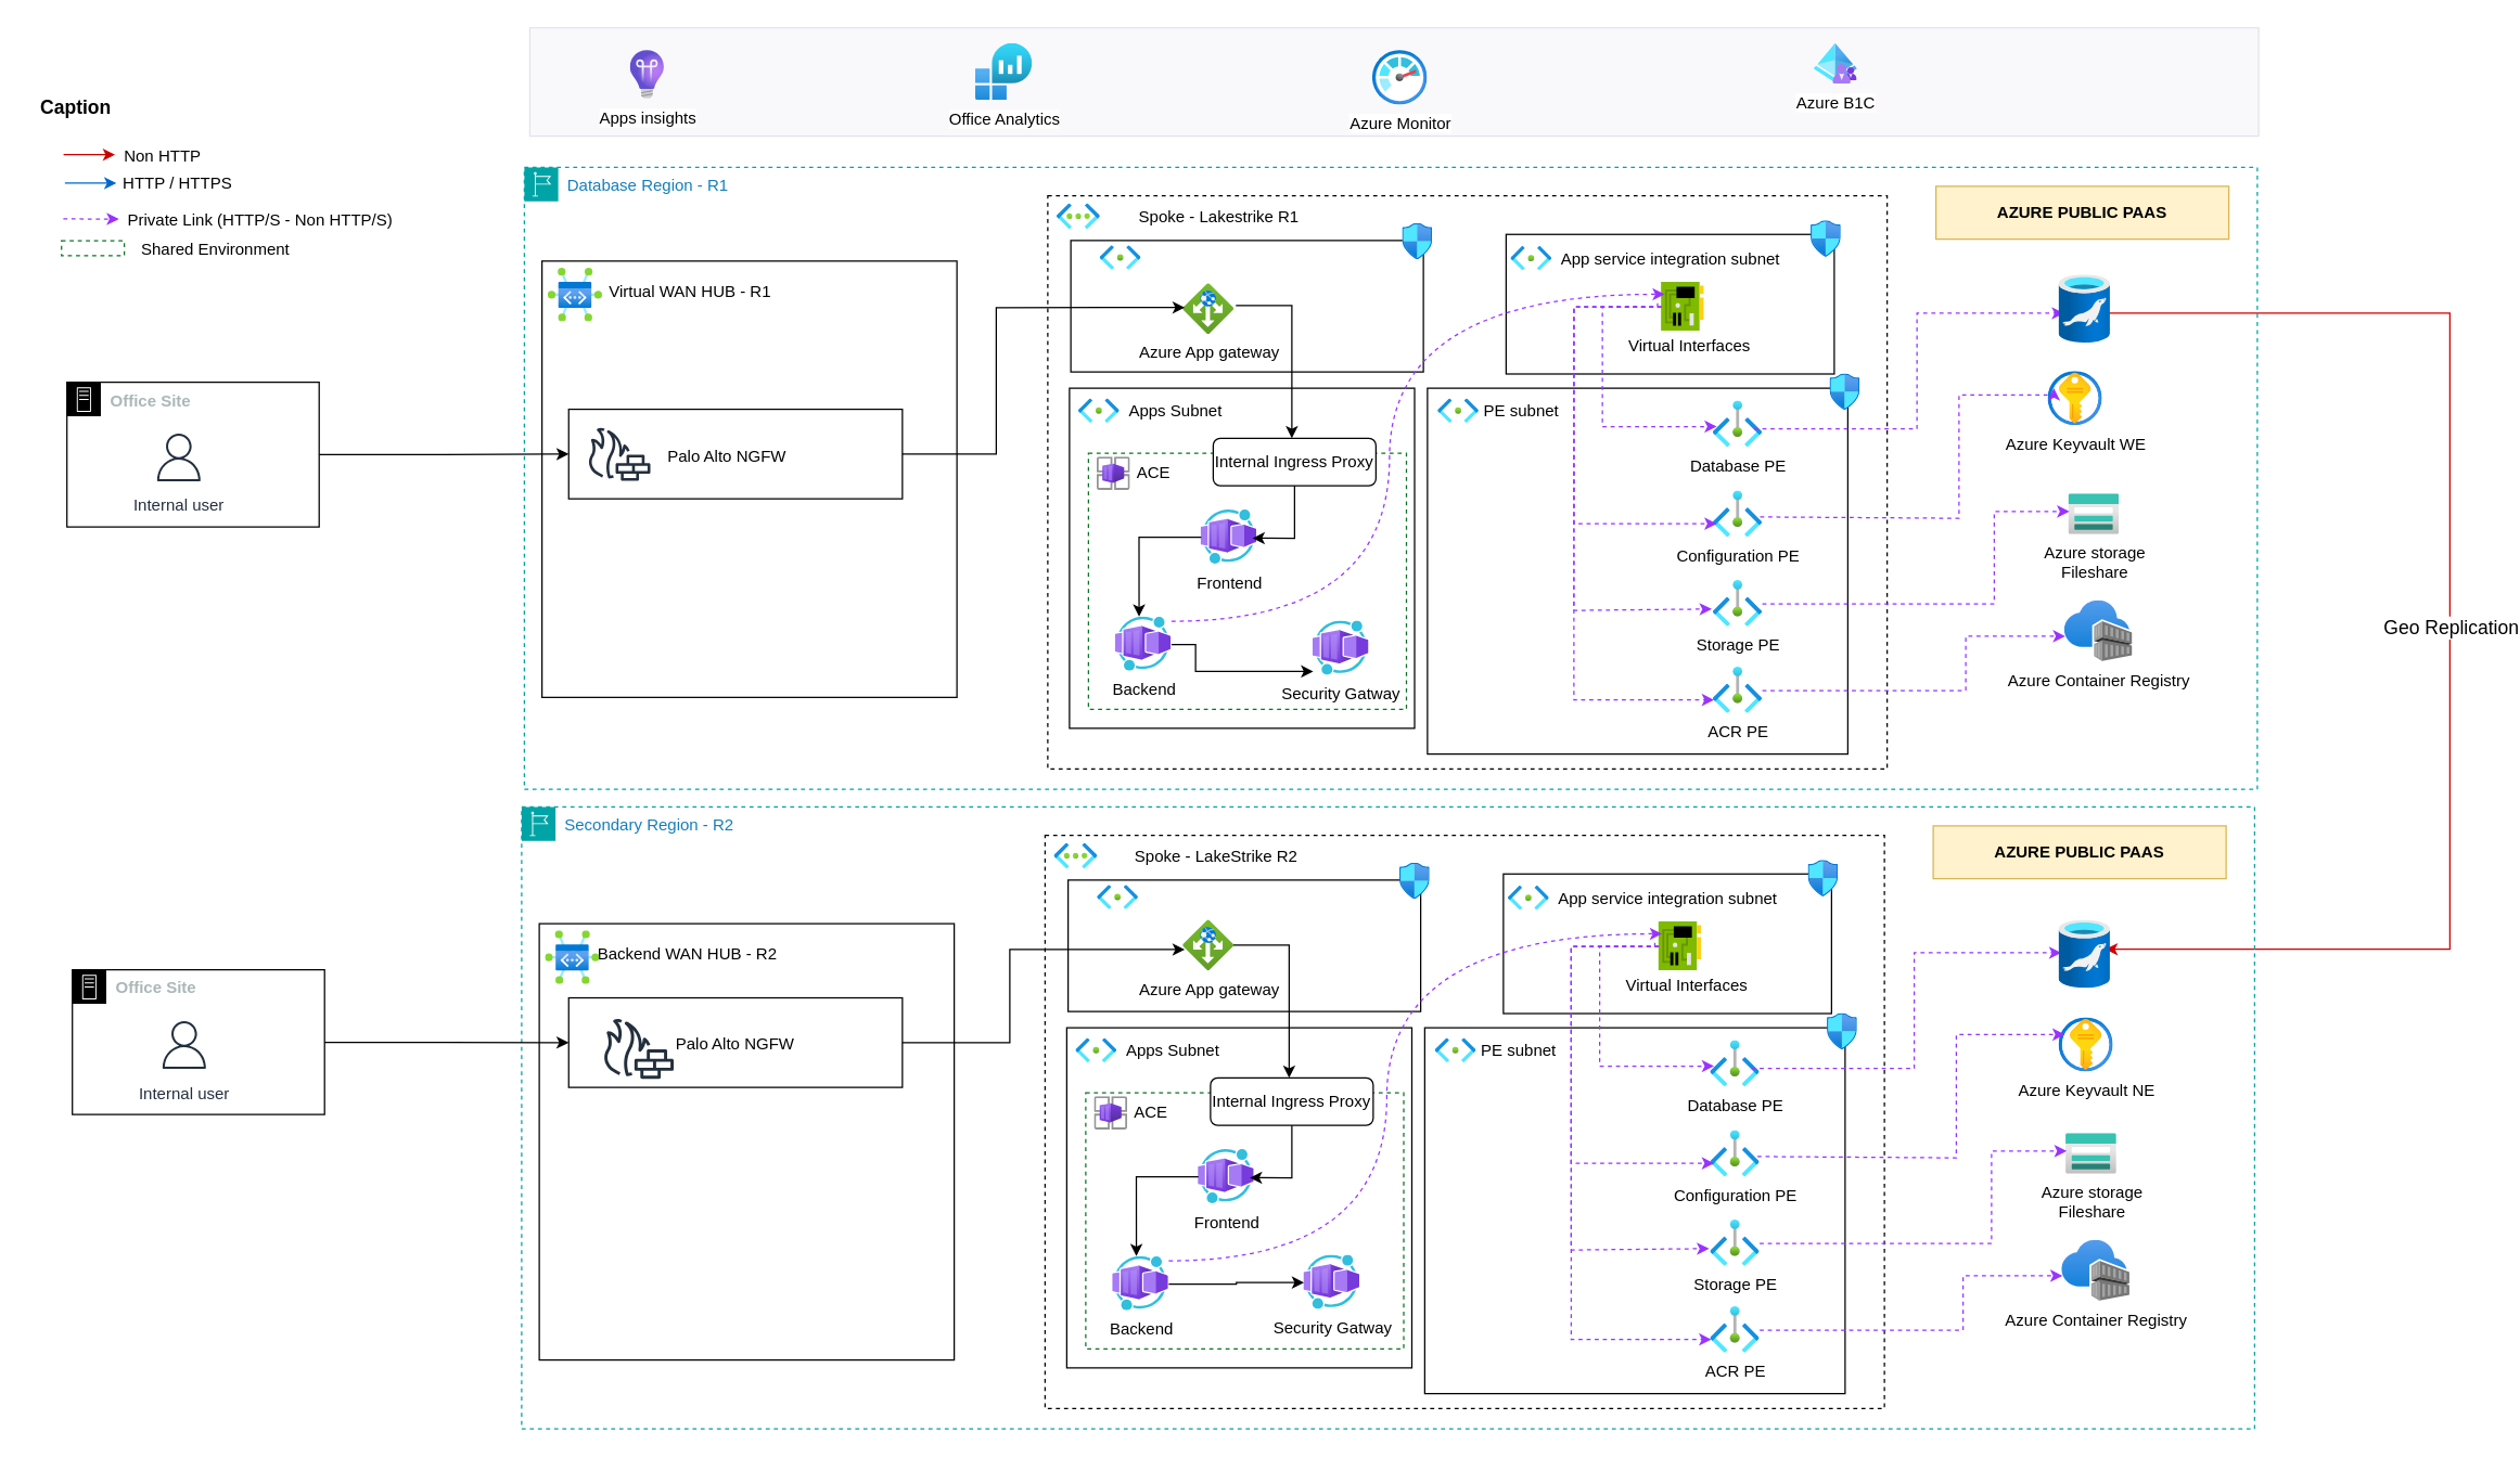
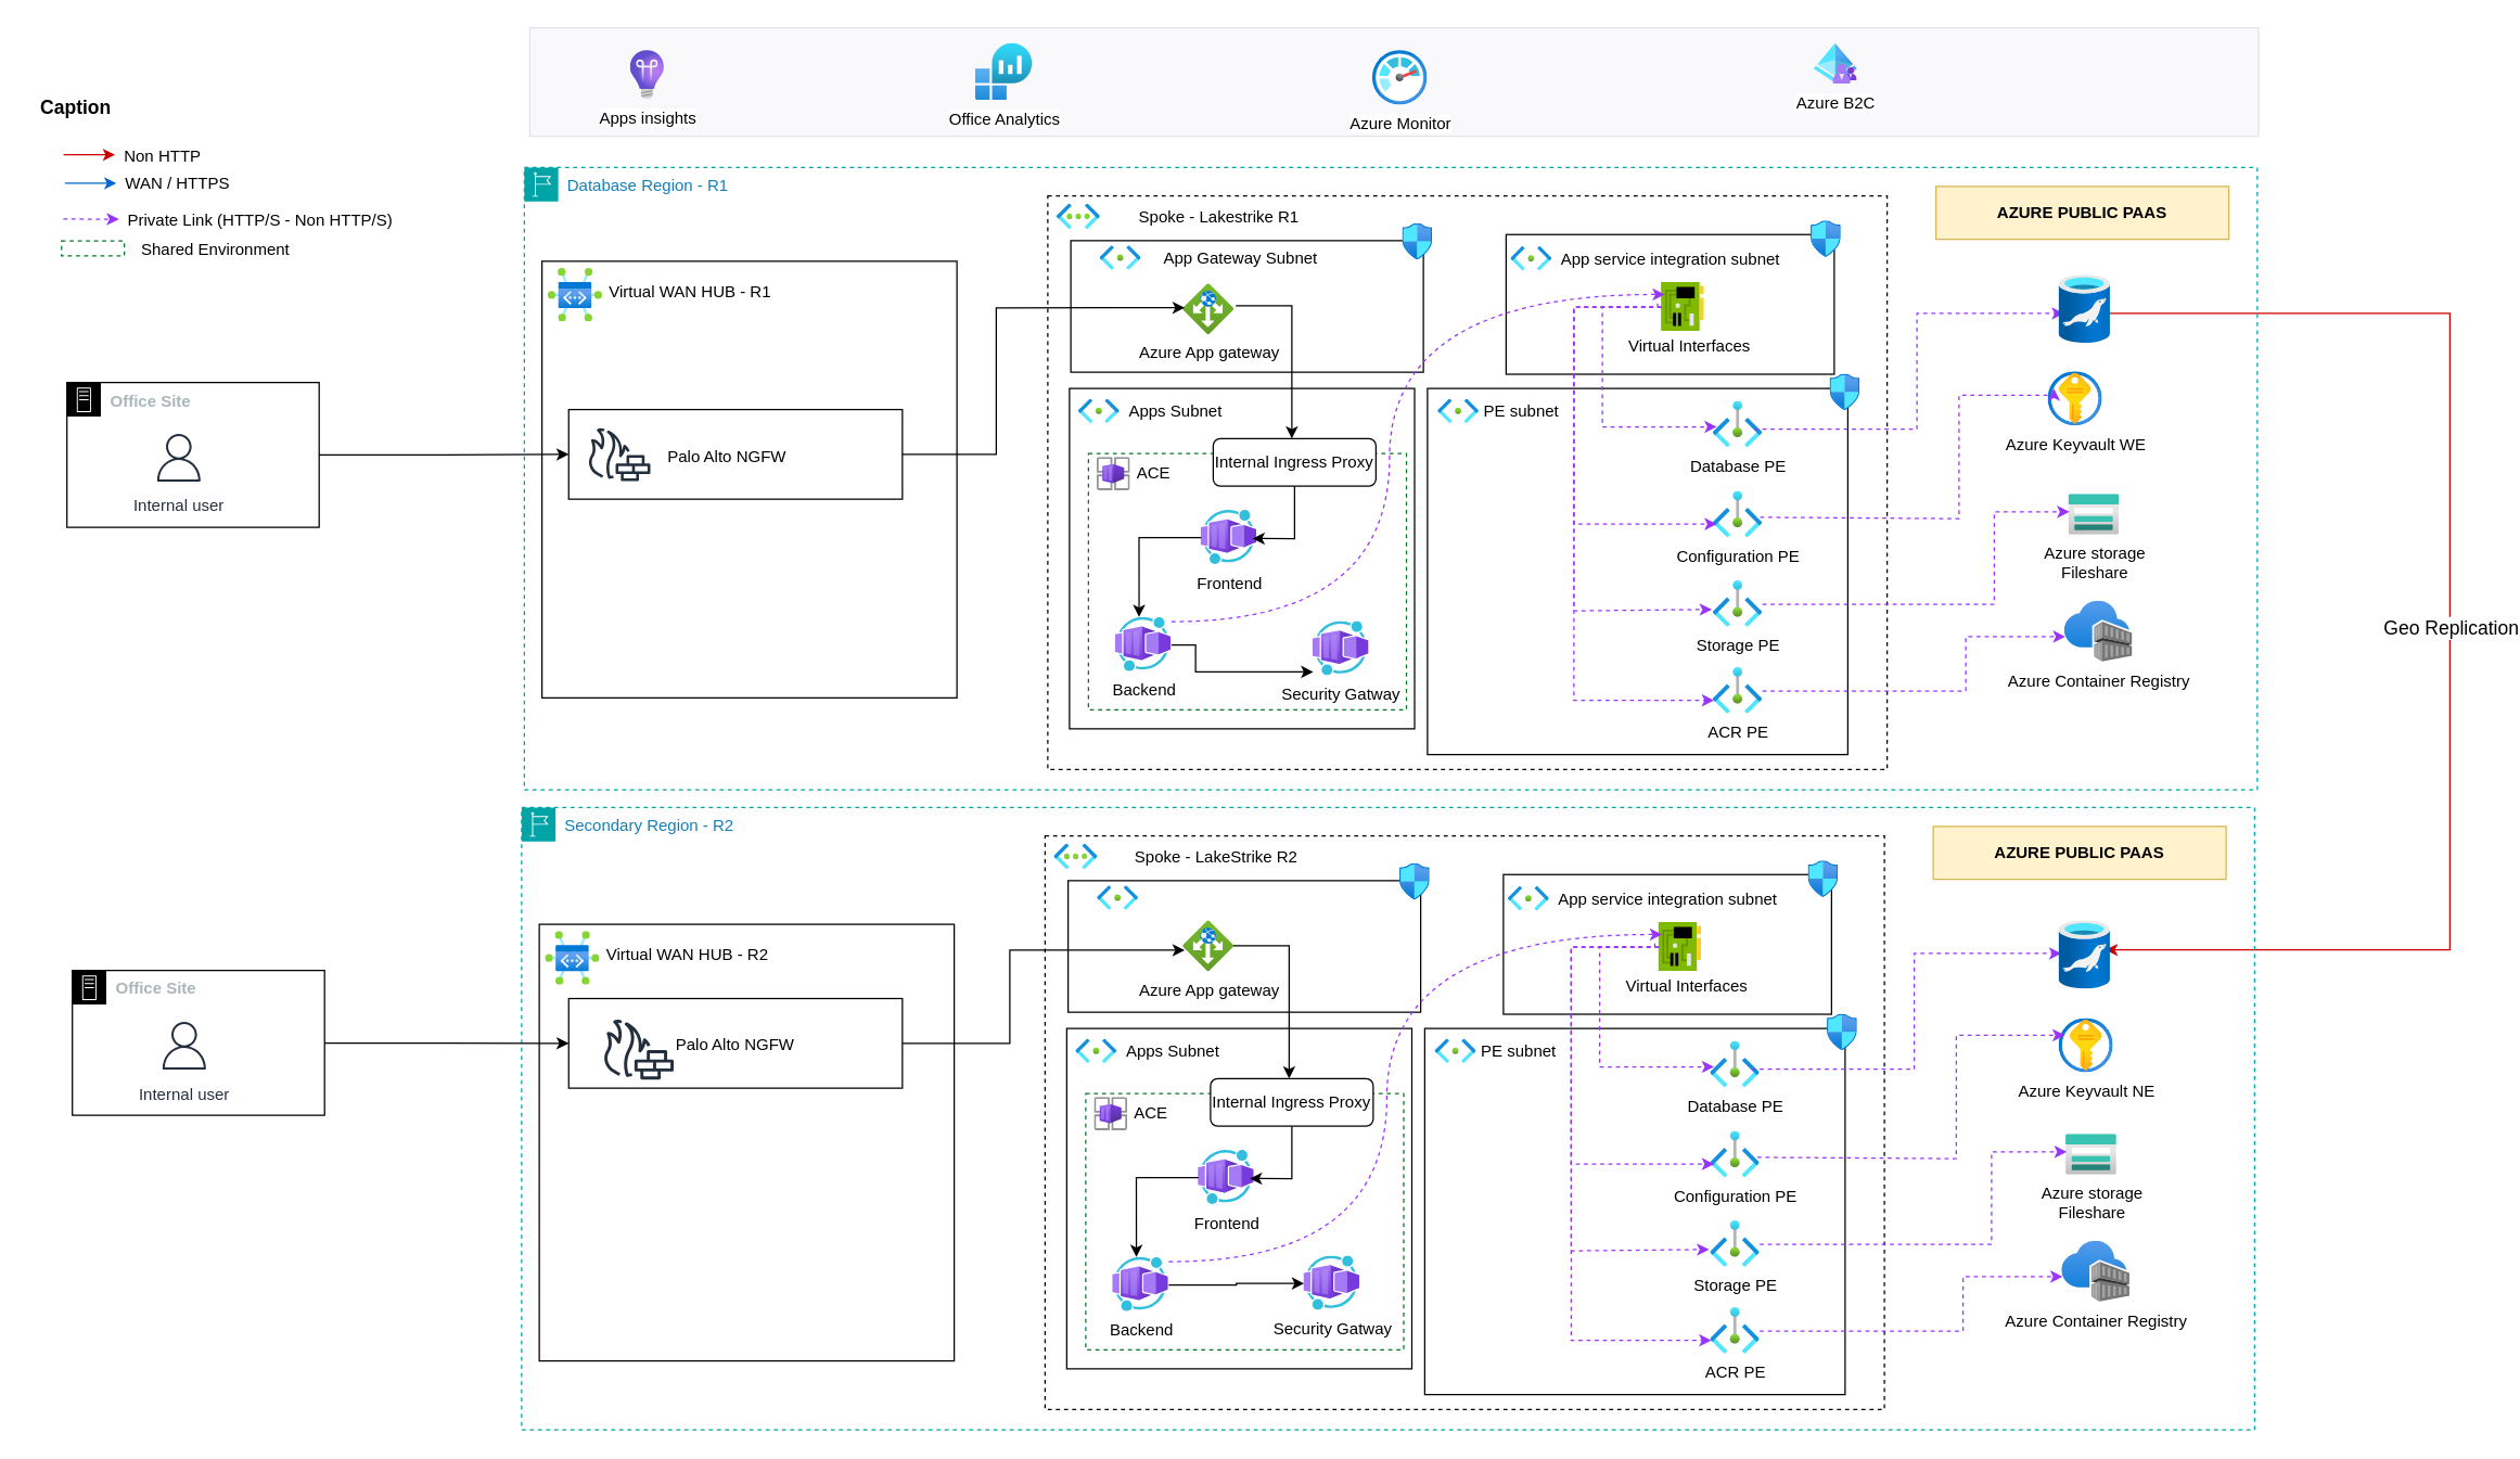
- <mxCell id="73" value="Azure B1C" style="image;aspect=fixed;html=1;points=[];align=center;fontSize=12;image=img/lib/azure2/identity/Azure_AD_B2C.svg;" vertex="1" parent="1"><mxGeometry x="1337.18" y="31.87" width="32.06" height="29.74" as="geometry" /></mxCell>
+ <mxCell id="73" value="Azure B2C" style="image;aspect=fixed;html=1;points=[];align=center;fontSize=12;image=img/lib/azure2/identity/Azure_AD_B2C.svg;" vertex="1" parent="1"><mxGeometry x="1337.18" y="31.87" width="32.06" height="29.74" as="geometry" /></mxCell>
- <mxCell id="68" value="HTTP / HTTPS" style="text;html=1;align=center;verticalAlign=middle;resizable=0;points=[];autosize=1;strokeColor=none;fillColor=none;" vertex="1" parent="1"><mxGeometry x="81.17" y="121.68" width="98" height="26" as="geometry" /></mxCell>
+ <mxCell id="68" value="WAN / HTTPS" style="text;html=1;align=center;verticalAlign=middle;resizable=0;points=[];autosize=1;strokeColor=none;fillColor=none;" vertex="1" parent="1"><mxGeometry x="81.17" y="121.68" width="98" height="26" as="geometry" /></mxCell>
+ <mxCell id="21" value="App Gateway Subnet" style="text;html=1;align=center;verticalAlign=middle;resizable=0;points=[];autosize=1;strokeColor=none;fillColor=none;" vertex="1" parent="1"><mxGeometry x="848.89" y="176.5" width="131" height="26" as="geometry" /></mxCell>
- <mxCell id="128" value="Backend WAN HUB - R2" style="text;html=1;align=center;verticalAlign=middle;resizable=0;points=[];autosize=1;strokeColor=none;fillColor=none;" vertex="1" parent="1"><mxGeometry x="437.49" y="690.87" width="137" height="26" as="geometry" /></mxCell>
+ <mxCell id="128" value="Virtual WAN HUB - R2" style="text;html=1;align=center;verticalAlign=middle;resizable=0;points=[];autosize=1;strokeColor=none;fillColor=none;" vertex="1" parent="1"><mxGeometry x="437.49" y="690.87" width="137" height="26" as="geometry" /></mxCell>
